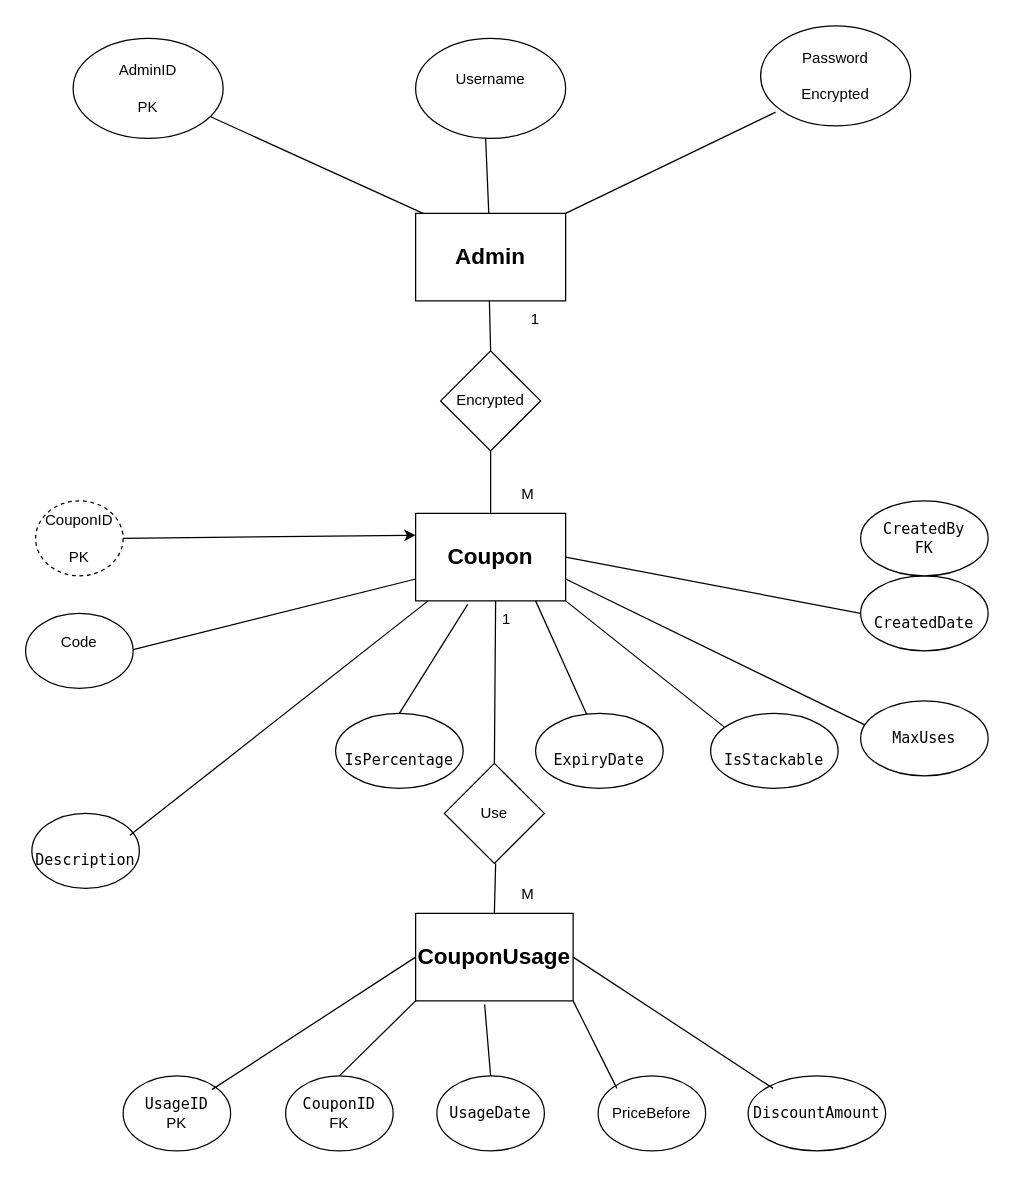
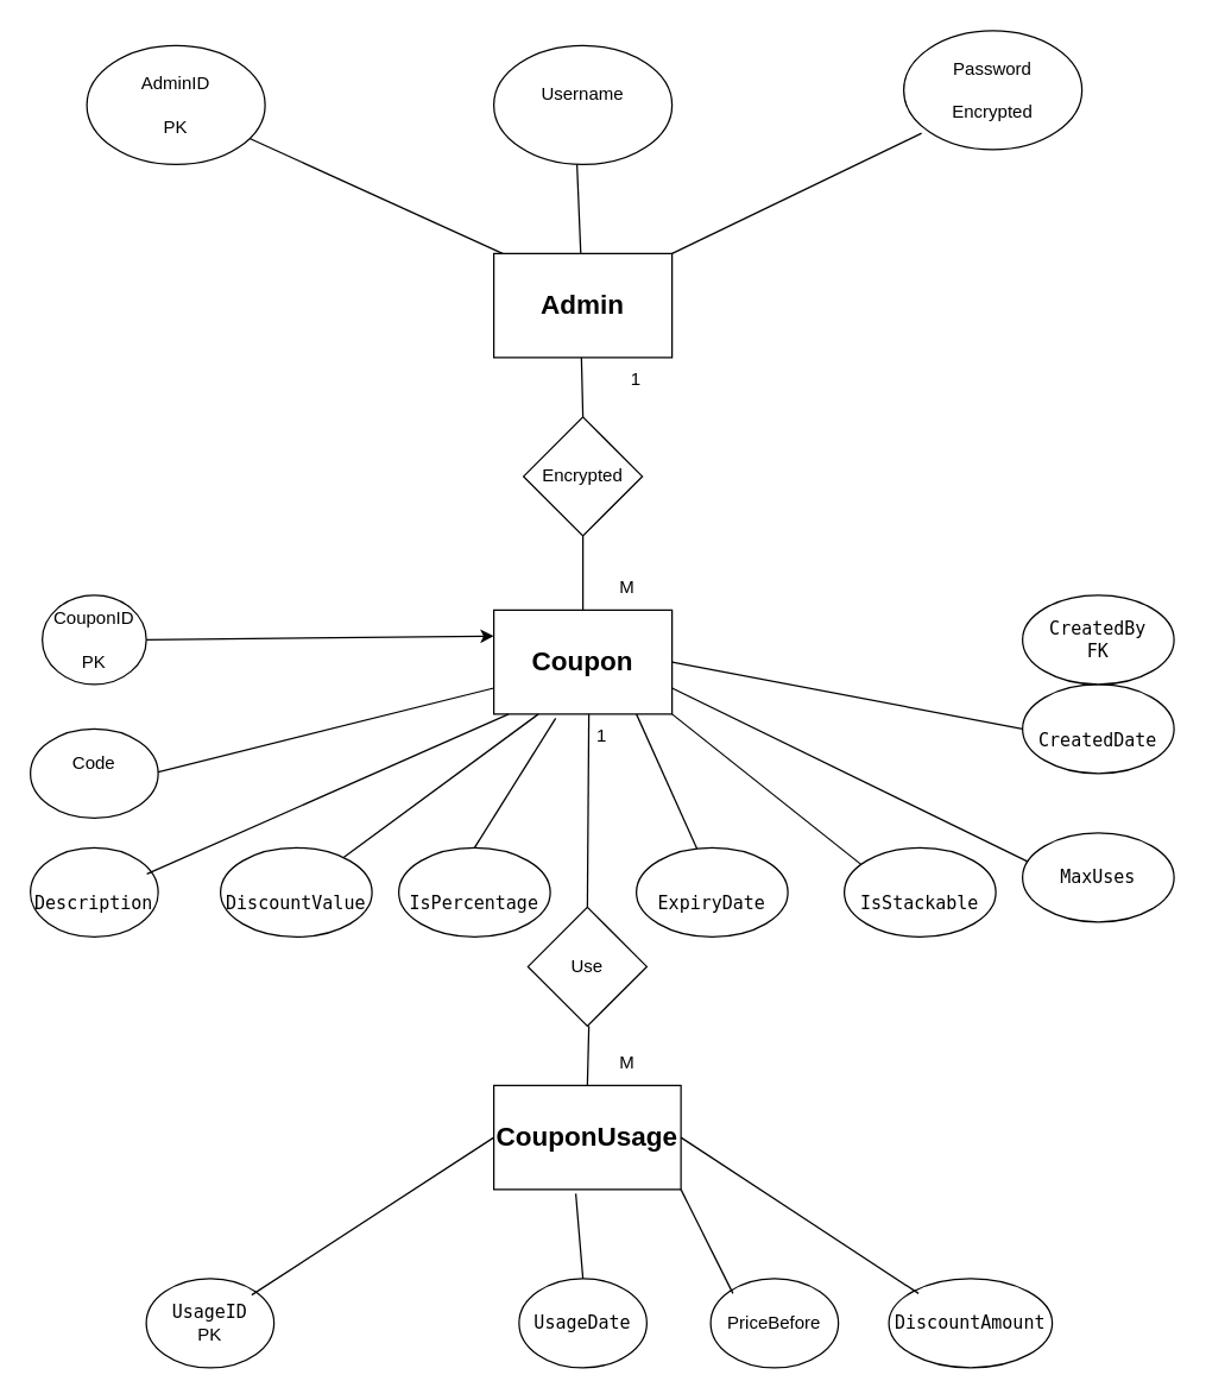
- <mxCell id="10" value="CouponID&lt;br&gt;&lt;br&gt;PK" style="ellipse;whiteSpace=wrap;html=1;dashed=1;" vertex="1" parent="1"><mxGeometry x="28" y="400" width="70" height="60" as="geometry" /></mxCell>
+ <mxCell id="10" value="CouponID&lt;br&gt;&lt;br&gt;PK" style="ellipse;whiteSpace=wrap;html=1;" vertex="1" parent="1"><mxGeometry x="28" y="400" width="70" height="60" as="geometry" /></mxCell>
+ <mxCell id="27" value="" style="endArrow=none;html=1;rounded=0;entryX=0.25;entryY=1;entryDx=0;entryDy=0;" edge="1" parent="1" source="13" target="9"><mxGeometry width="50" height="50" relative="1" as="geometry"><mxPoint x="118" y="600" as="sourcePoint" /><mxPoint x="352" y="490" as="targetPoint" /></mxGeometry></mxCell>
+ <mxCell id="13" value="&lt;br&gt;&lt;code&gt;DiscountValue&lt;/code&gt;" style="ellipse;whiteSpace=wrap;html=1;" vertex="1" parent="1"><mxGeometry x="148" y="570" width="102" height="60" as="geometry" /></mxCell>
- <mxCell id="12" value="&lt;br&gt;&lt;code&gt;Description&lt;/code&gt;" style="ellipse;whiteSpace=wrap;html=1;" vertex="1" parent="1"><mxGeometry x="25" y="650" width="86" height="60" as="geometry" /></mxCell>
+ <mxCell id="12" value="&lt;br&gt;&lt;code&gt;Description&lt;/code&gt;" style="ellipse;whiteSpace=wrap;html=1;" vertex="1" parent="1"><mxGeometry x="20" y="570" width="86" height="60" as="geometry" /></mxCell>
- <mxCell id="41" value="" style="endArrow=none;html=1;rounded=0;entryX=0;entryY=1;entryDx=0;entryDy=0;exitX=0.5;exitY=0;exitDx=0;exitDy=0;" edge="1" parent="1" source="36" target="34"><mxGeometry width="50" height="50" relative="1" as="geometry"><mxPoint x="179" y="881" as="sourcePoint" /><mxPoint x="342" y="775" as="targetPoint" /></mxGeometry></mxCell>
- <mxCell id="36" value="&lt;br&gt;&lt;code&gt;CouponID&lt;br&gt;&lt;/code&gt;FK&lt;div&gt;&lt;br/&gt;&lt;/div&gt;" style="ellipse;whiteSpace=wrap;html=1;" vertex="1" parent="1"><mxGeometry x="228" y="860" width="86" height="60" as="geometry" /></mxCell>
